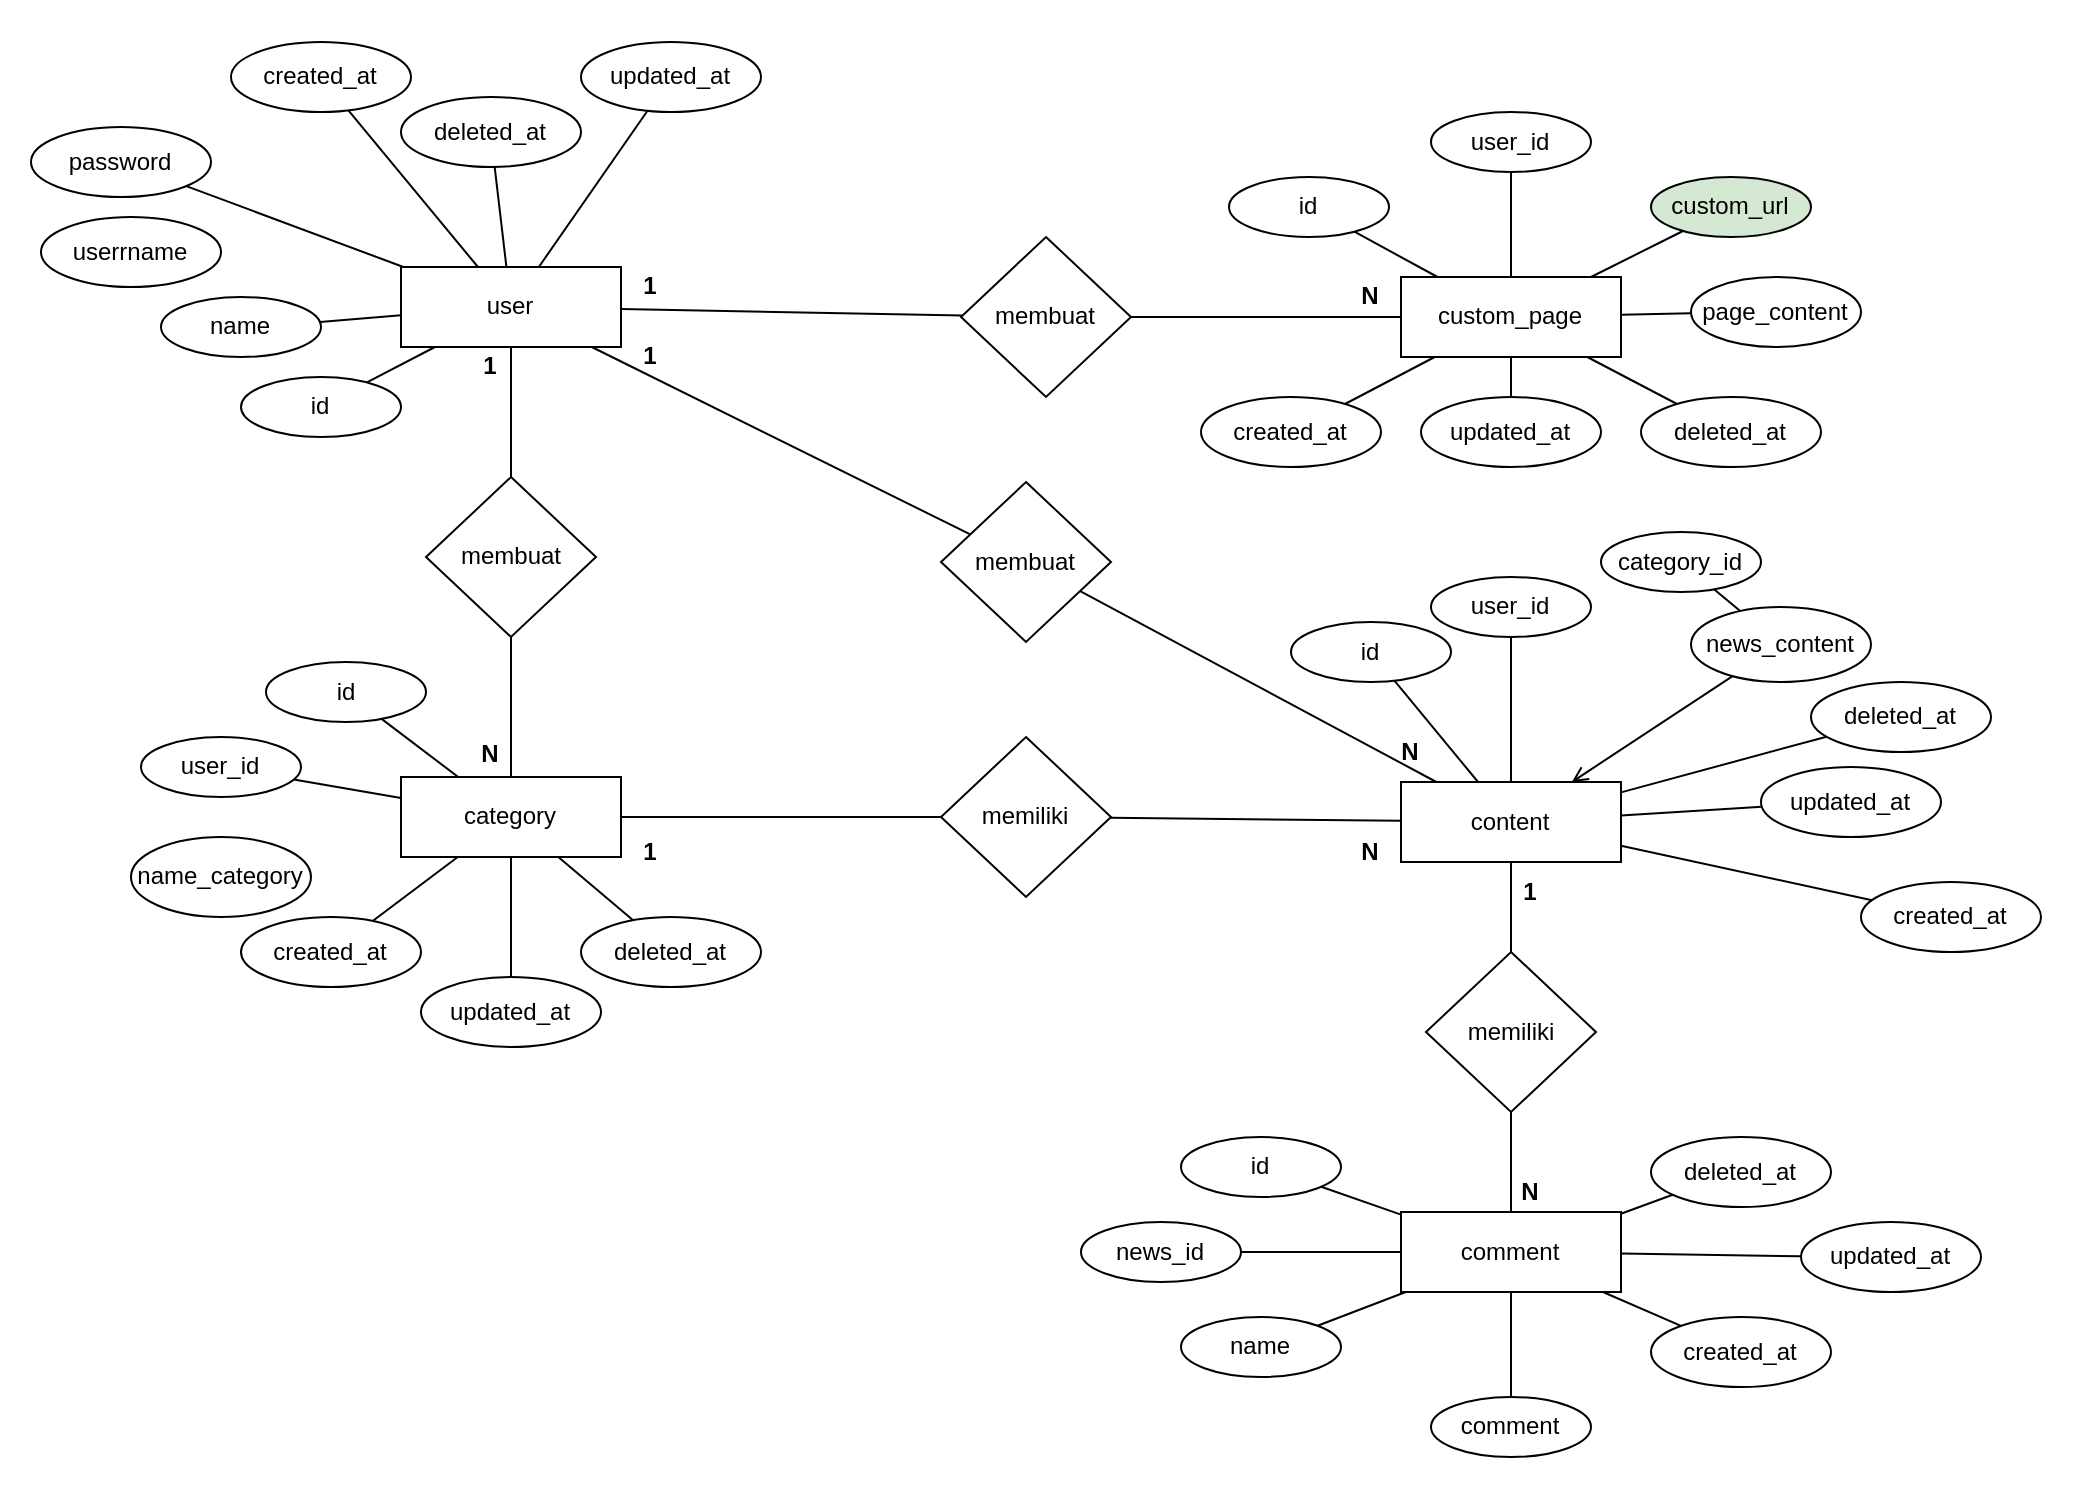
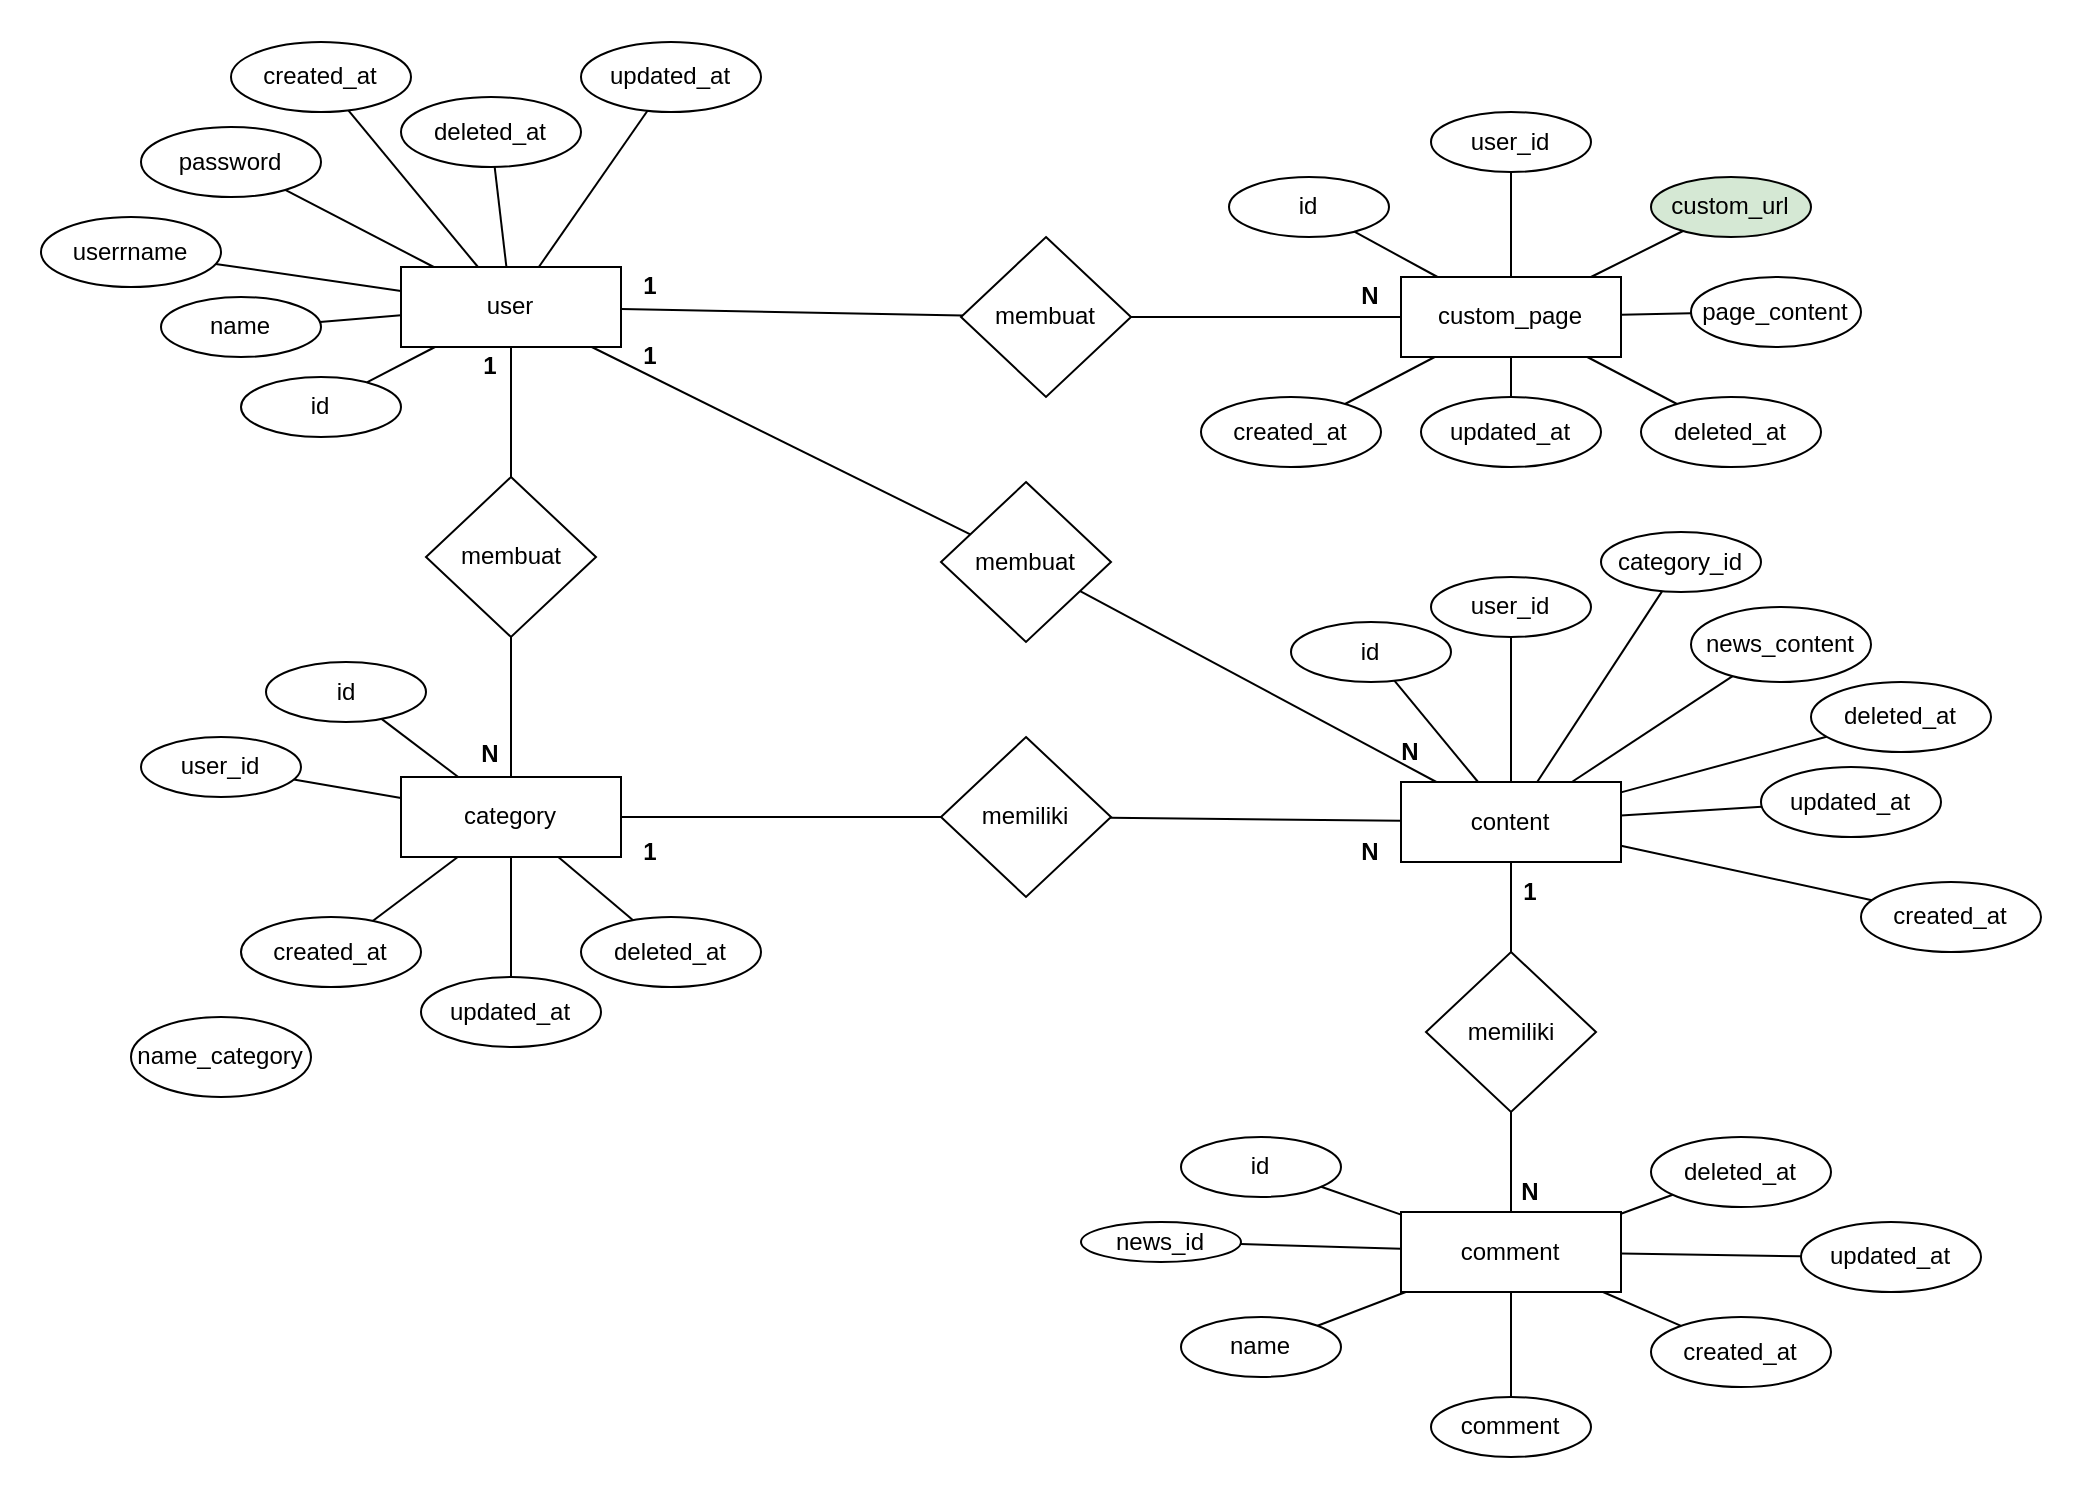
- <mxCell id="6" value="password" style="ellipse;whiteSpace=wrap;html=1;" parent="1" vertex="1"><mxGeometry x="15" y="63" width="90" height="35" as="geometry" /></mxCell>
+ <mxCell id="6" value="password" style="ellipse;whiteSpace=wrap;html=1;" parent="1" vertex="1"><mxGeometry x="70" y="63" width="90" height="35" as="geometry" /></mxCell>
+ <mxCell id="13" value="" style="endArrow=none;html=1;rounded=0;" parent="1" source="5" target="2" edge="1"><mxGeometry width="50" height="50" relative="1" as="geometry"><mxPoint x="204" y="77" as="sourcePoint" /><mxPoint x="266" y="141" as="targetPoint" /></mxGeometry></mxCell>
- <mxCell id="55" value="" style="endArrow=none;html=1;rounded=0;" parent="1" source="51" target="52" edge="1"><mxGeometry width="50" height="50" relative="1" as="geometry"><mxPoint x="808" y="342.5" as="sourcePoint" /><mxPoint x="761" y="400.5" as="targetPoint" /></mxGeometry></mxCell>
+ <mxCell id="55" value="" style="endArrow=none;html=1;rounded=0;" parent="1" source="51" target="21" edge="1"><mxGeometry width="50" height="50" relative="1" as="geometry"><mxPoint x="808" y="342.5" as="sourcePoint" /><mxPoint x="761" y="400.5" as="targetPoint" /></mxGeometry></mxCell>
- <mxCell id="56" value="" style="endArrow=open;html=1;rounded=0;" parent="1" source="52" target="21" edge="1"><mxGeometry width="50" height="50" relative="1" as="geometry"><mxPoint x="849" y="376.5" as="sourcePoint" /><mxPoint x="792" y="400.5" as="targetPoint" /></mxGeometry></mxCell>
+ <mxCell id="56" value="" style="endArrow=none;html=1;rounded=0;" parent="1" source="52" target="21" edge="1"><mxGeometry width="50" height="50" relative="1" as="geometry"><mxPoint x="849" y="376.5" as="sourcePoint" /><mxPoint x="792" y="400.5" as="targetPoint" /></mxGeometry></mxCell>
- <mxCell id="41" value="name_category" style="ellipse;whiteSpace=wrap;html=1;" parent="1" vertex="1"><mxGeometry x="65" y="418" width="90" height="40" as="geometry" /></mxCell>
+ <mxCell id="41" value="name_category" style="ellipse;whiteSpace=wrap;html=1;" parent="1" vertex="1"><mxGeometry x="65" y="508" width="90" height="40" as="geometry" /></mxCell>
- <mxCell id="86" value="news_id" style="ellipse;whiteSpace=wrap;html=1;" vertex="1" parent="1"><mxGeometry x="540" y="610.5" width="80" height="30" as="geometry" /></mxCell>
+ <mxCell id="86" value="news_id" style="ellipse;whiteSpace=wrap;html=1;" vertex="1" parent="1"><mxGeometry x="540" y="610.5" width="80" height="20" as="geometry" /></mxCell>
